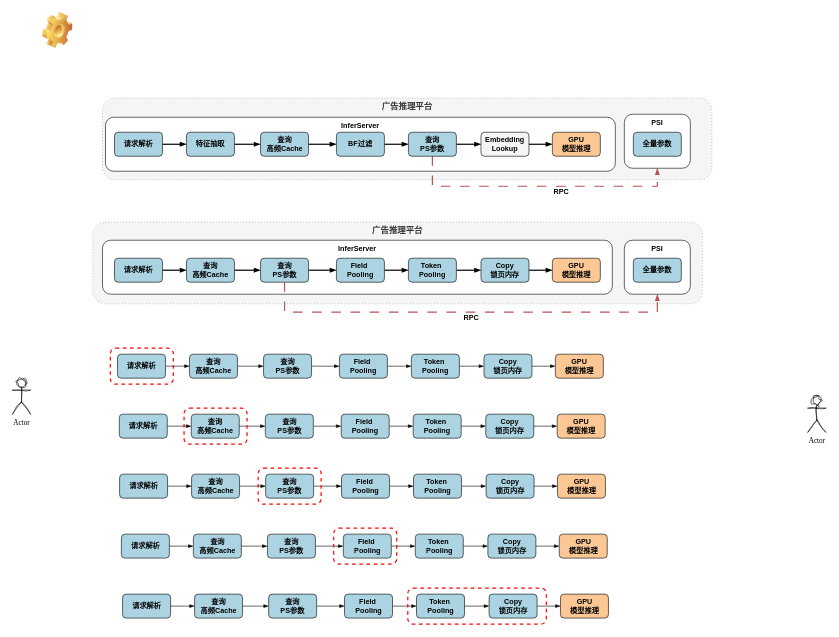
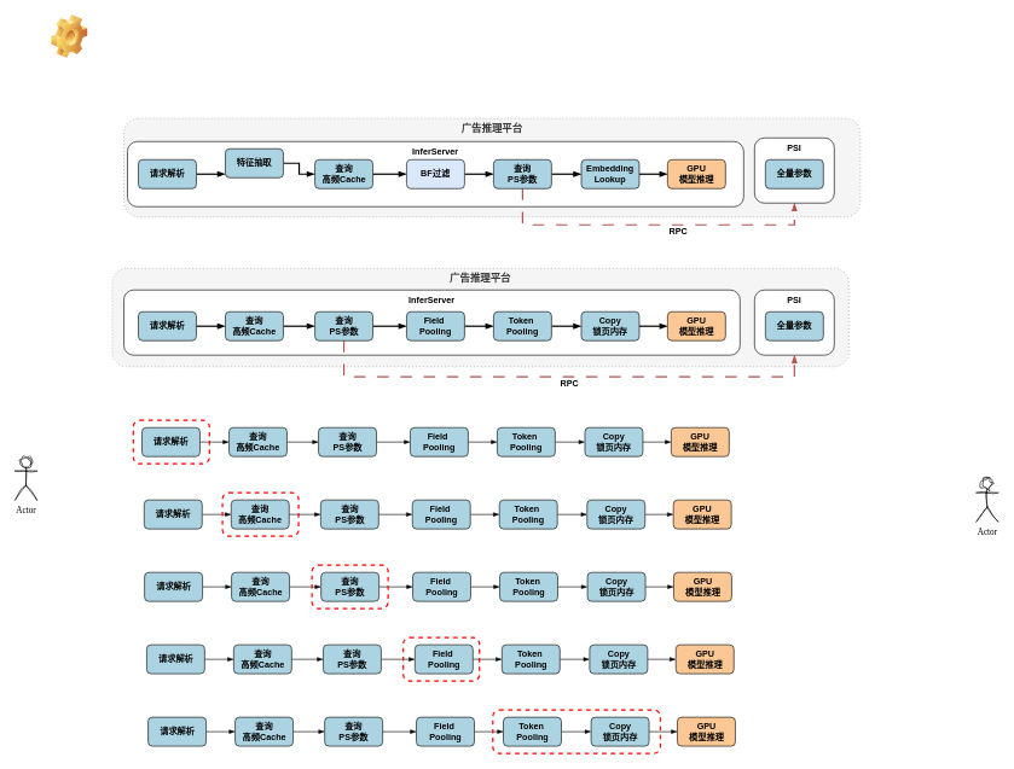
- <mxCell id="99" value="特征抽取" style="rounded=1;whiteSpace=wrap;html=1;hachureGap=4;fontFamily=Helvetica;fontStyle=1;fillColor=#ABD3E1;" vertex="1" parent="1"><mxGeometry x="310" y="220" width="80" height="40" as="geometry" /></mxCell>
+ <mxCell id="99" value="特征抽取" style="rounded=1;whiteSpace=wrap;html=1;hachureGap=4;fontFamily=Helvetica;fontStyle=1;fillColor=#ABD3E1;" vertex="1" parent="1"><mxGeometry x="310" y="205" width="80" height="40" as="geometry" /></mxCell>
- <mxCell id="103" value="BF过滤" style="rounded=1;whiteSpace=wrap;html=1;hachureGap=4;fontFamily=Helvetica;fontStyle=1;fillColor=#ABD3E1;" vertex="1" parent="1"><mxGeometry x="560" y="220" width="80" height="40" as="geometry" /></mxCell>
+ <mxCell id="103" value="BF过滤" style="rounded=1;whiteSpace=wrap;html=1;hachureGap=4;fontFamily=Helvetica;fontStyle=1;fillColor=#dae8fc;" vertex="1" parent="1"><mxGeometry x="560" y="220" width="80" height="40" as="geometry" /></mxCell>
- <mxCell id="108" value="&lt;div&gt;Embedding&lt;/div&gt;Lookup" style="rounded=1;whiteSpace=wrap;html=1;hachureGap=4;fontFamily=Helvetica;fontStyle=1;fillColor=#f5f5f5;" vertex="1" parent="1"><mxGeometry x="801" y="220" width="80" height="40" as="geometry" /></mxCell>
+ <mxCell id="108" value="&lt;div&gt;Embedding&lt;/div&gt;Lookup" style="rounded=1;whiteSpace=wrap;html=1;hachureGap=4;fontFamily=Helvetica;fontStyle=1;fillColor=#ABD3E1;" vertex="1" parent="1"><mxGeometry x="801" y="220" width="80" height="40" as="geometry" /></mxCell>
